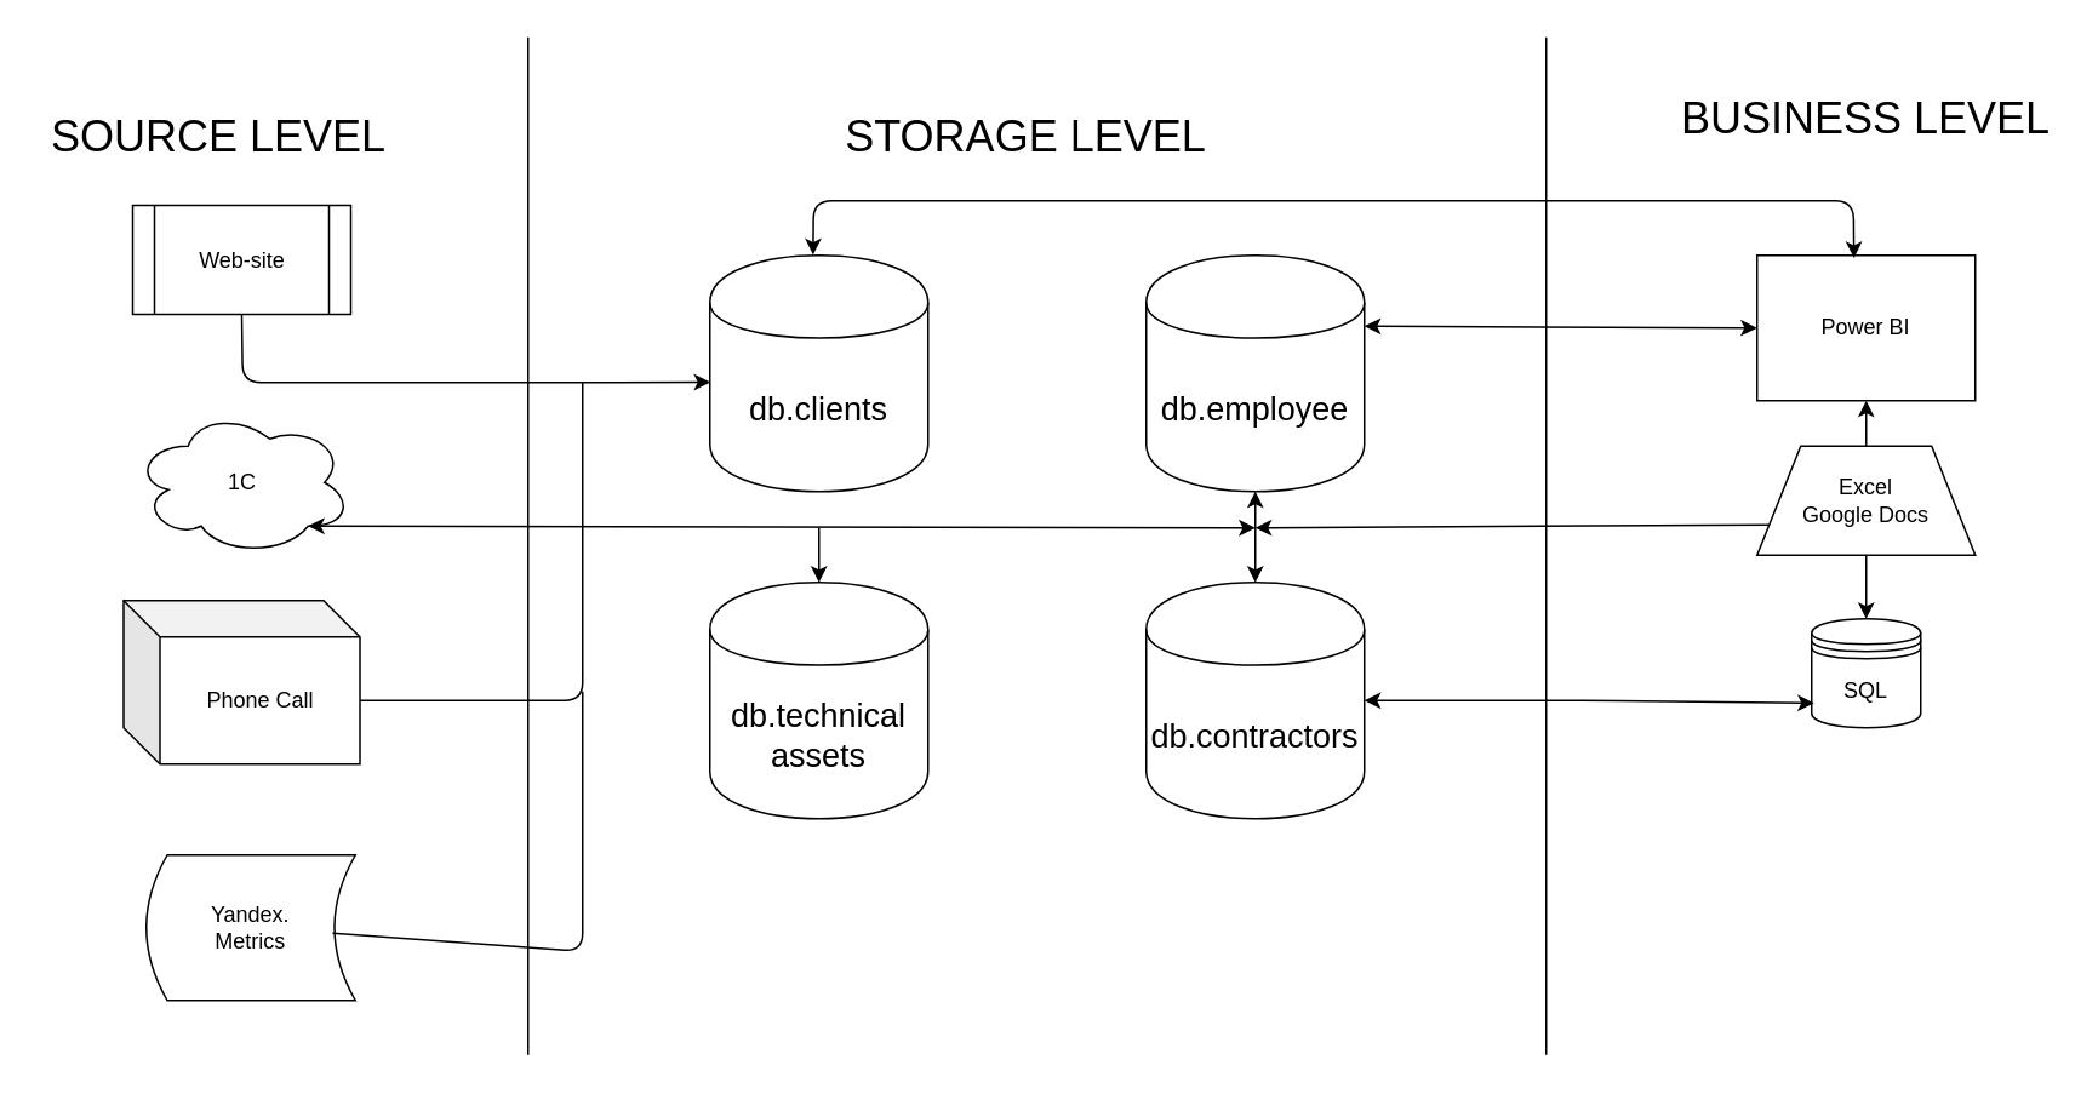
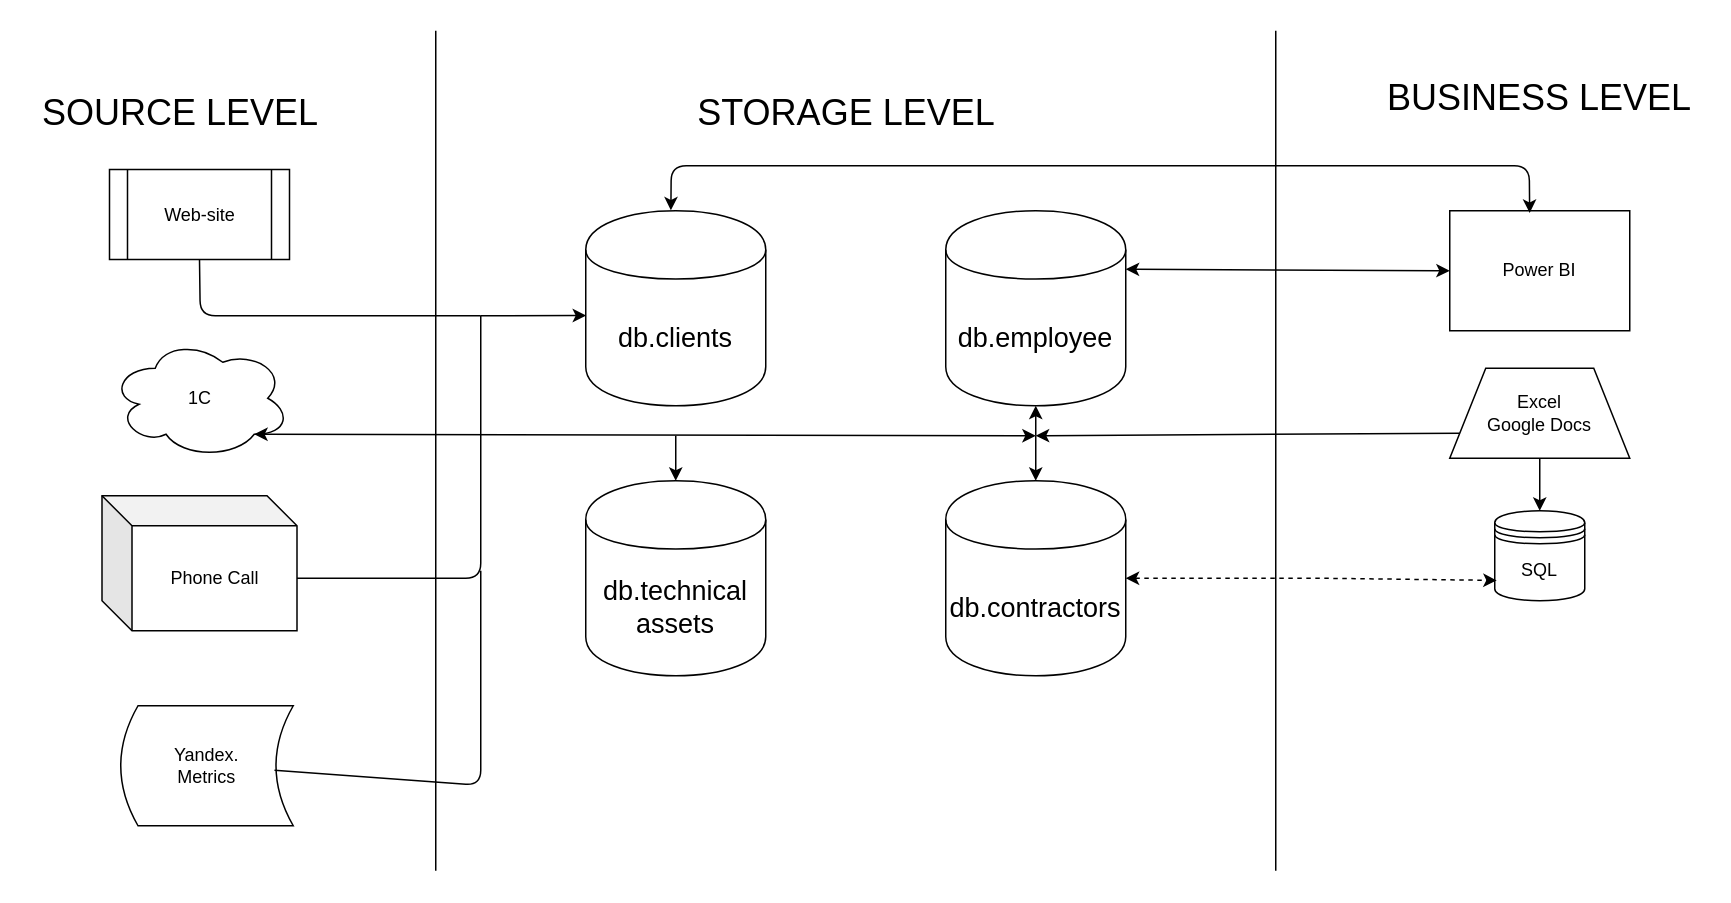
- <mxCell id="16" value="" style="edgeStyle=orthogonalEdgeStyle;rounded=0;orthogonalLoop=1;jettySize=auto;html=1;" parent="1" source="18" target="15" edge="1"><mxGeometry relative="1" as="geometry" /></mxCell>
- <mxCell id="26" value="" style="endArrow=classic;startArrow=classic;html=1;exitX=1;exitY=0.5;exitDx=0;exitDy=0;entryX=0.022;entryY=0.774;entryDx=0;entryDy=0;entryPerimeter=0;" parent="1" source="8" target="19" edge="1"><mxGeometry width="50" height="50" relative="1" as="geometry"><mxPoint x="670" y="410" as="sourcePoint" /><mxPoint x="990" y="390" as="targetPoint" /><Array as="points"><mxPoint x="880" y="385" /></Array></mxGeometry></mxCell>
+ <mxCell id="26" value="" style="endArrow=classic;startArrow=classic;html=1;exitX=1;exitY=0.5;exitDx=0;exitDy=0;entryX=0.022;entryY=0.774;entryDx=0;entryDy=0;entryPerimeter=0;dashed=1;" parent="1" source="8" target="19" edge="1"><mxGeometry width="50" height="50" relative="1" as="geometry"><mxPoint x="670" y="410" as="sourcePoint" /><mxPoint x="990" y="390" as="targetPoint" /><Array as="points"><mxPoint x="880" y="385" /></Array></mxGeometry></mxCell>
